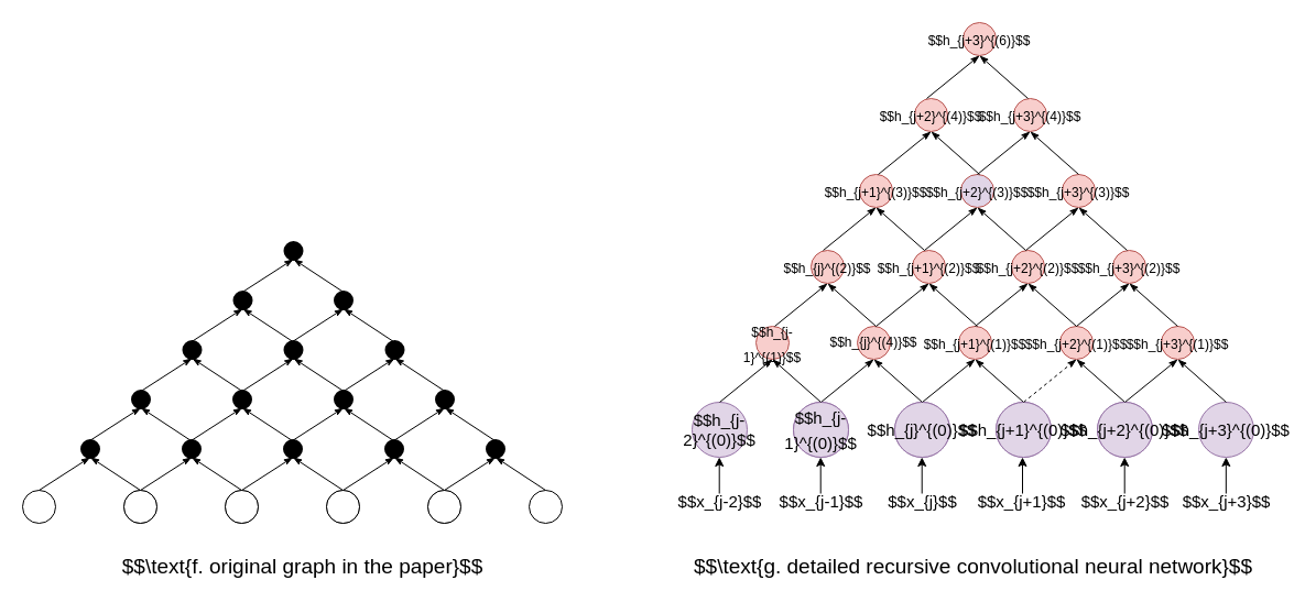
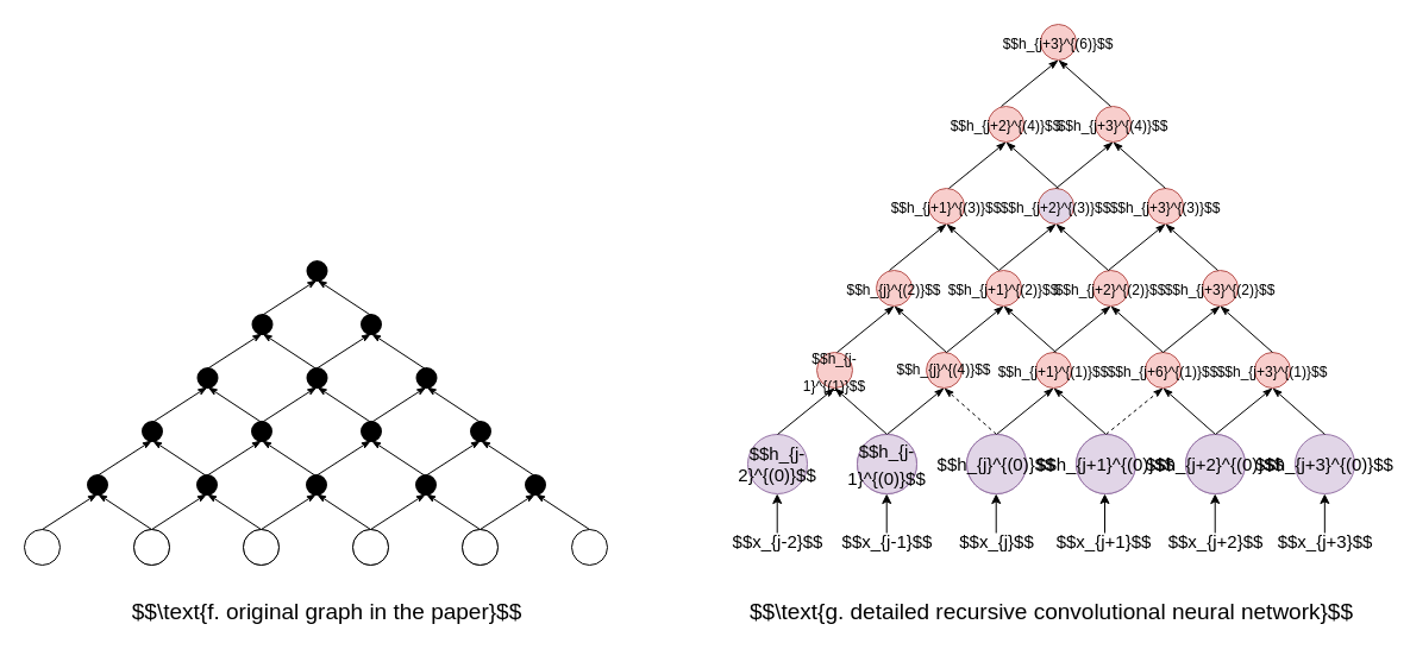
- <mxCell id="66" value="&lt;span style=&quot;font-size: 12px;&quot;&gt;$$h_{j+2}^{(1)}$$&lt;/span&gt;" style="ellipse;whiteSpace=wrap;html=1;fontSize=19;strokeWidth=1;fillColor=#f8cecc;aspect=fixed;strokeColor=#b85450;" parent="1" vertex="1"><mxGeometry x="962" y="296" width="30" height="30" as="geometry" /></mxCell>
+ <mxCell id="66" value="&lt;span style=&quot;font-size: 12px;&quot;&gt;$$h_{j+6}^{(1)}$$&lt;/span&gt;" style="ellipse;whiteSpace=wrap;html=1;fontSize=19;strokeWidth=1;fillColor=#f8cecc;aspect=fixed;strokeColor=#b85450;" parent="1" vertex="1"><mxGeometry x="962" y="296" width="30" height="30" as="geometry" /></mxCell>
- <mxCell id="78" value="" style="endArrow=classicThin;html=1;rounded=0;strokeWidth=1;fontSize=19;entryX=0.5;entryY=1;entryDx=0;entryDy=0;exitX=0.5;exitY=0;exitDx=0;exitDy=0;endFill=1;" parent="1" source="75" target="76" edge="1"><mxGeometry width="50" height="50" relative="1" as="geometry"><mxPoint x="774" y="390" as="sourcePoint" /><mxPoint x="824" y="340" as="targetPoint" /></mxGeometry></mxCell>
+ <mxCell id="78" value="" style="endArrow=classicThin;html=1;rounded=0;strokeWidth=1;fontSize=19;entryX=0.5;entryY=1;entryDx=0;entryDy=0;exitX=0.5;exitY=0;exitDx=0;exitDy=0;endFill=1;dashed=1;" parent="1" source="75" target="76" edge="1"><mxGeometry width="50" height="50" relative="1" as="geometry"><mxPoint x="774" y="390" as="sourcePoint" /><mxPoint x="824" y="340" as="targetPoint" /></mxGeometry></mxCell>
